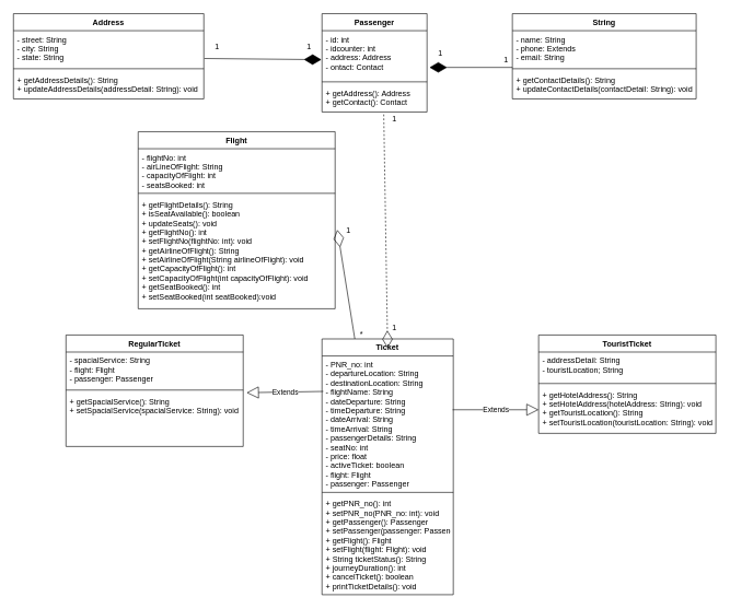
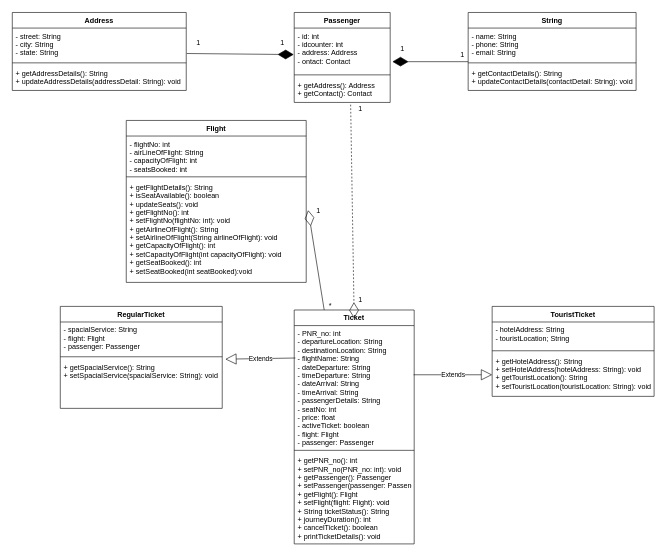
- <mxCell id="27" value="- name: String&#10;- phone: Extends&#10;- email: String" style="text;strokeColor=none;fillColor=none;align=left;verticalAlign=top;spacingLeft=4;spacingRight=4;overflow=hidden;rotatable=0;points=[[0,0.5],[1,0.5]];portConstraint=eastwest;" parent="26" vertex="1"><mxGeometry y="26" width="280" height="54" as="geometry" /></mxCell>
+ <mxCell id="27" value="- name: String&#10;- phone: String&#10;- email: String" style="text;strokeColor=none;fillColor=none;align=left;verticalAlign=top;spacingLeft=4;spacingRight=4;overflow=hidden;rotatable=0;points=[[0,0.5],[1,0.5]];portConstraint=eastwest;" parent="26" vertex="1"><mxGeometry y="26" width="280" height="54" as="geometry" /></mxCell>
- <mxCell id="15" value="- addressDetail: String&#10;- touristLocation; String" style="text;strokeColor=none;fillColor=none;align=left;verticalAlign=top;spacingLeft=4;spacingRight=4;overflow=hidden;rotatable=0;points=[[0,0.5],[1,0.5]];portConstraint=eastwest;" parent="14" vertex="1"><mxGeometry y="26" width="270" height="44" as="geometry" /></mxCell>
+ <mxCell id="15" value="- hotelAddress: String&#10;- touristLocation; String" style="text;strokeColor=none;fillColor=none;align=left;verticalAlign=top;spacingLeft=4;spacingRight=4;overflow=hidden;rotatable=0;points=[[0,0.5],[1,0.5]];portConstraint=eastwest;" parent="14" vertex="1"><mxGeometry y="26" width="270" height="44" as="geometry" /></mxCell>
